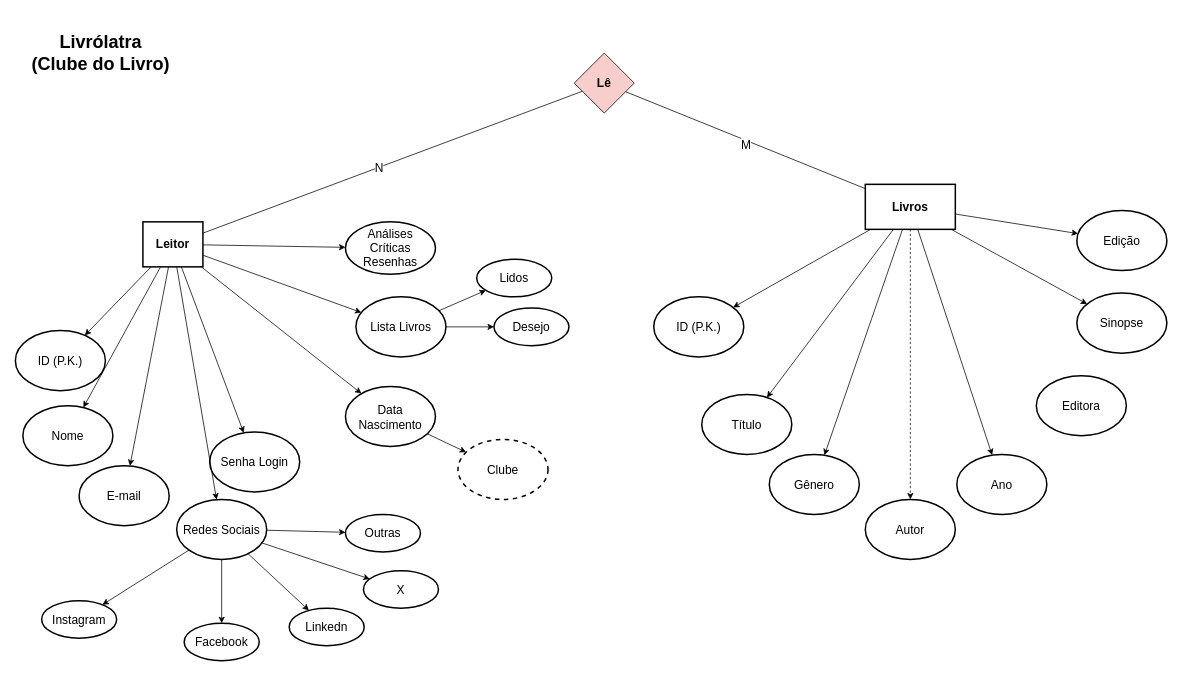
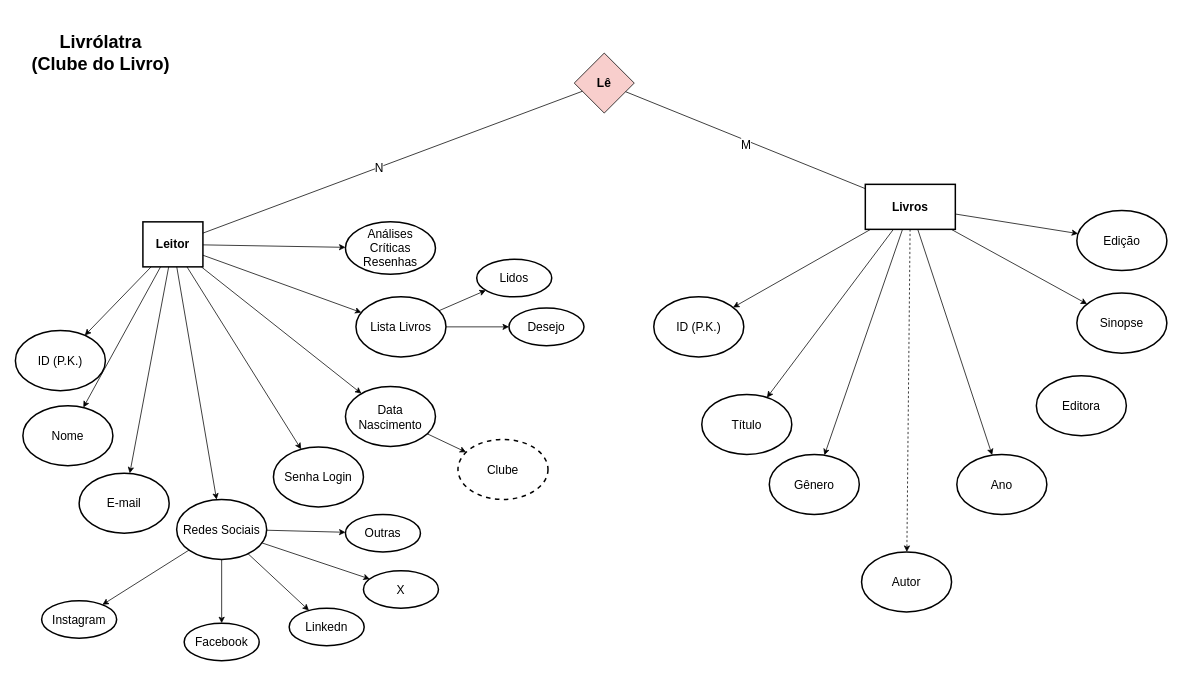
- <mxCell id="28" value="&lt;span style=&quot;font-size: 16px;&quot;&gt;Desejo&lt;br&gt;&lt;/span&gt;" style="ellipse;whiteSpace=wrap;html=1;strokeColor=default;strokeWidth=2;fillColor=none;" parent="1" vertex="1"><mxGeometry x="658" y="410" width="100" height="50" as="geometry" /></mxCell>
+ <mxCell id="28" value="&lt;span style=&quot;font-size: 16px;&quot;&gt;Desejo&lt;br&gt;&lt;/span&gt;" style="ellipse;whiteSpace=wrap;html=1;strokeColor=default;strokeWidth=2;fillColor=none;" parent="1" vertex="1"><mxGeometry x="678" y="410" width="100" height="50" as="geometry" /></mxCell>
- <mxCell id="8" value="&lt;span style=&quot;font-size: 16px;&quot;&gt;Senha Login&lt;/span&gt;" style="ellipse;whiteSpace=wrap;html=1;strokeColor=default;strokeWidth=2;fillColor=none;" parent="1" vertex="1"><mxGeometry x="279" y="575" width="120" height="80" as="geometry" /></mxCell>
+ <mxCell id="8" value="&lt;span style=&quot;font-size: 16px;&quot;&gt;Senha Login&lt;/span&gt;" style="ellipse;whiteSpace=wrap;html=1;strokeColor=default;strokeWidth=2;fillColor=none;" parent="1" vertex="1"><mxGeometry x="364" y="595" width="120" height="80" as="geometry" /></mxCell>
- <mxCell id="6" value="&lt;span style=&quot;font-size: 16px;&quot;&gt;E-mail&lt;/span&gt;" style="ellipse;whiteSpace=wrap;html=1;strokeColor=default;strokeWidth=2;fillColor=none;" parent="1" vertex="1"><mxGeometry x="105" y="620" width="120" height="80" as="geometry" /></mxCell>
+ <mxCell id="6" value="&lt;span style=&quot;font-size: 16px;&quot;&gt;E-mail&lt;/span&gt;" style="ellipse;whiteSpace=wrap;html=1;strokeColor=default;strokeWidth=2;fillColor=none;" parent="1" vertex="1"><mxGeometry x="105" y="630" width="120" height="80" as="geometry" /></mxCell>
- <mxCell id="19" value="&lt;span style=&quot;font-size: 16px;&quot;&gt;Autor&lt;/span&gt;" style="ellipse;whiteSpace=wrap;html=1;strokeColor=default;strokeWidth=2;fillColor=none;" parent="1" vertex="1"><mxGeometry x="1153" y="665" width="120" height="80" as="geometry" /></mxCell>
+ <mxCell id="19" value="&lt;span style=&quot;font-size: 16px;&quot;&gt;Autor&lt;/span&gt;" style="ellipse;whiteSpace=wrap;html=1;strokeColor=default;strokeWidth=2;fillColor=none;" parent="1" vertex="1"><mxGeometry x="1148" y="735" width="120" height="80" as="geometry" /></mxCell>
